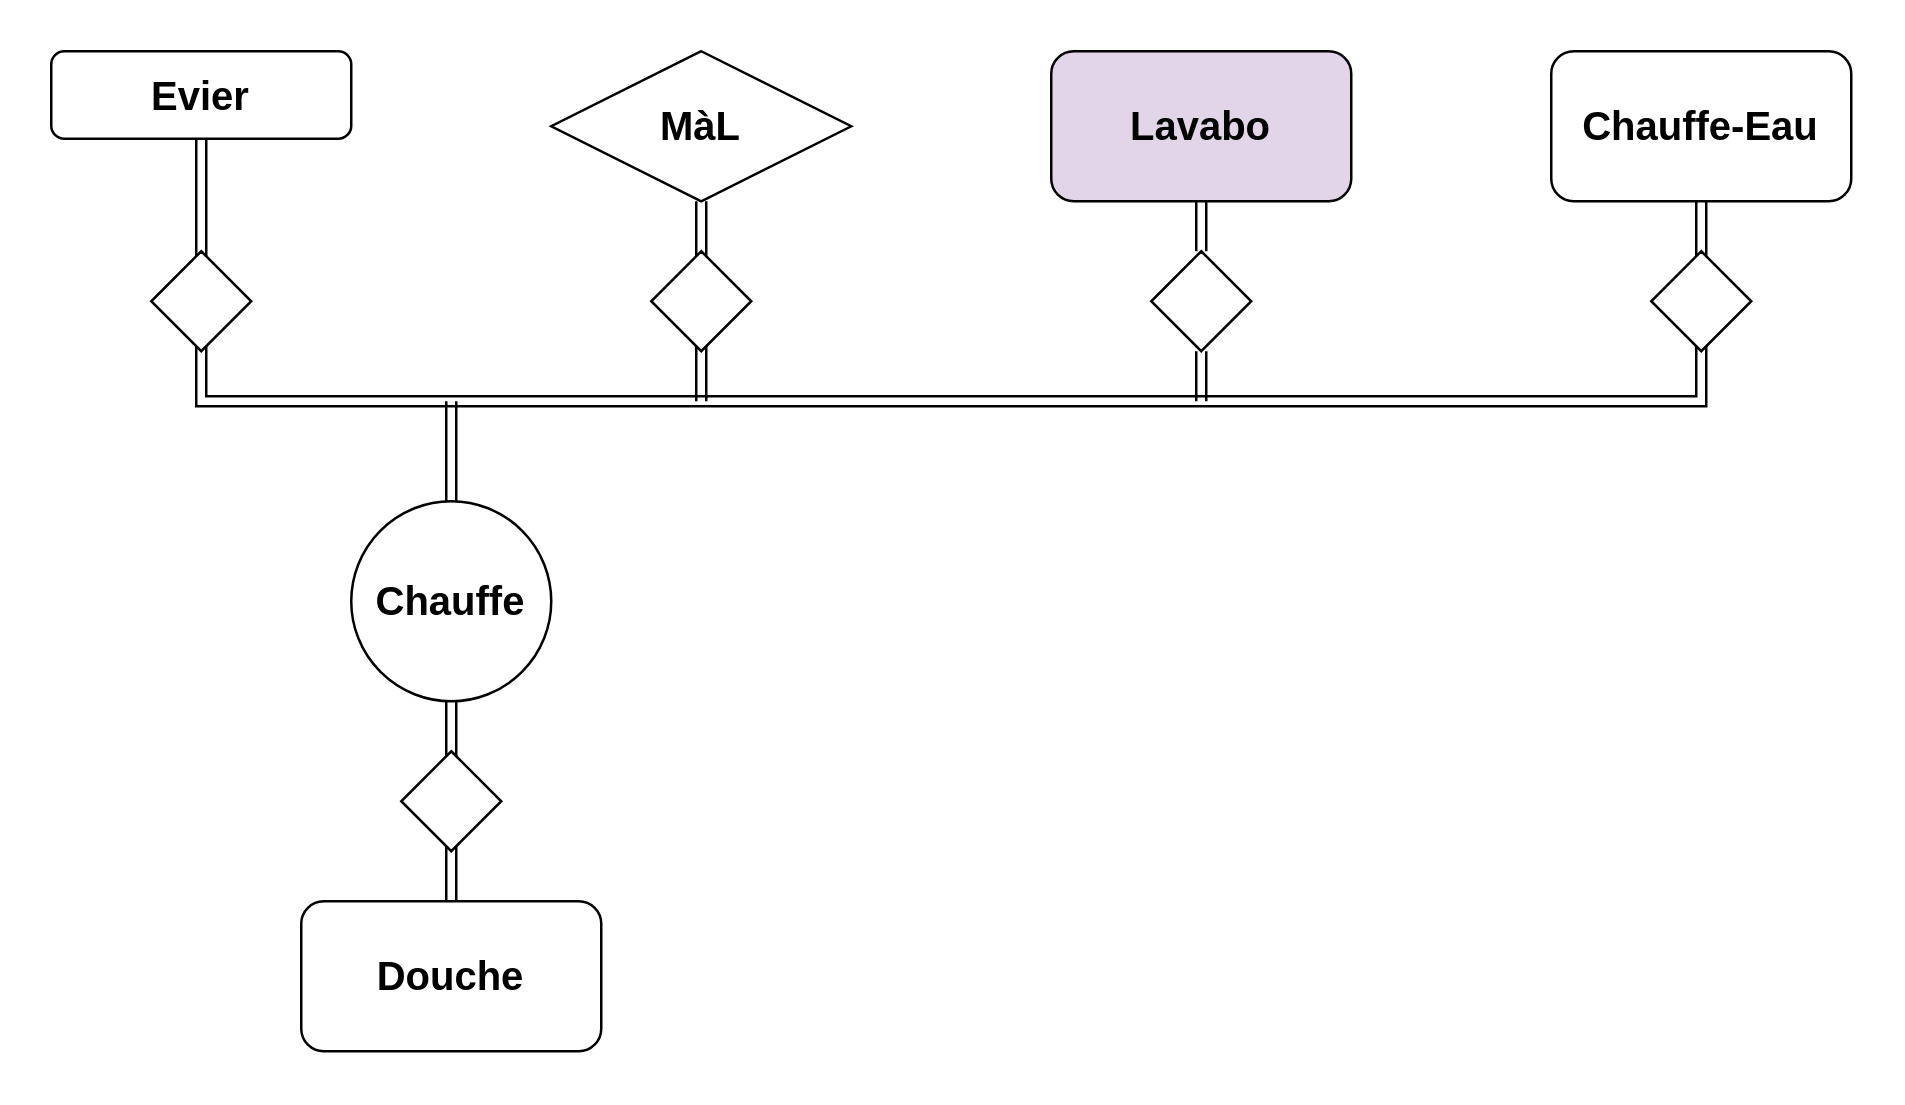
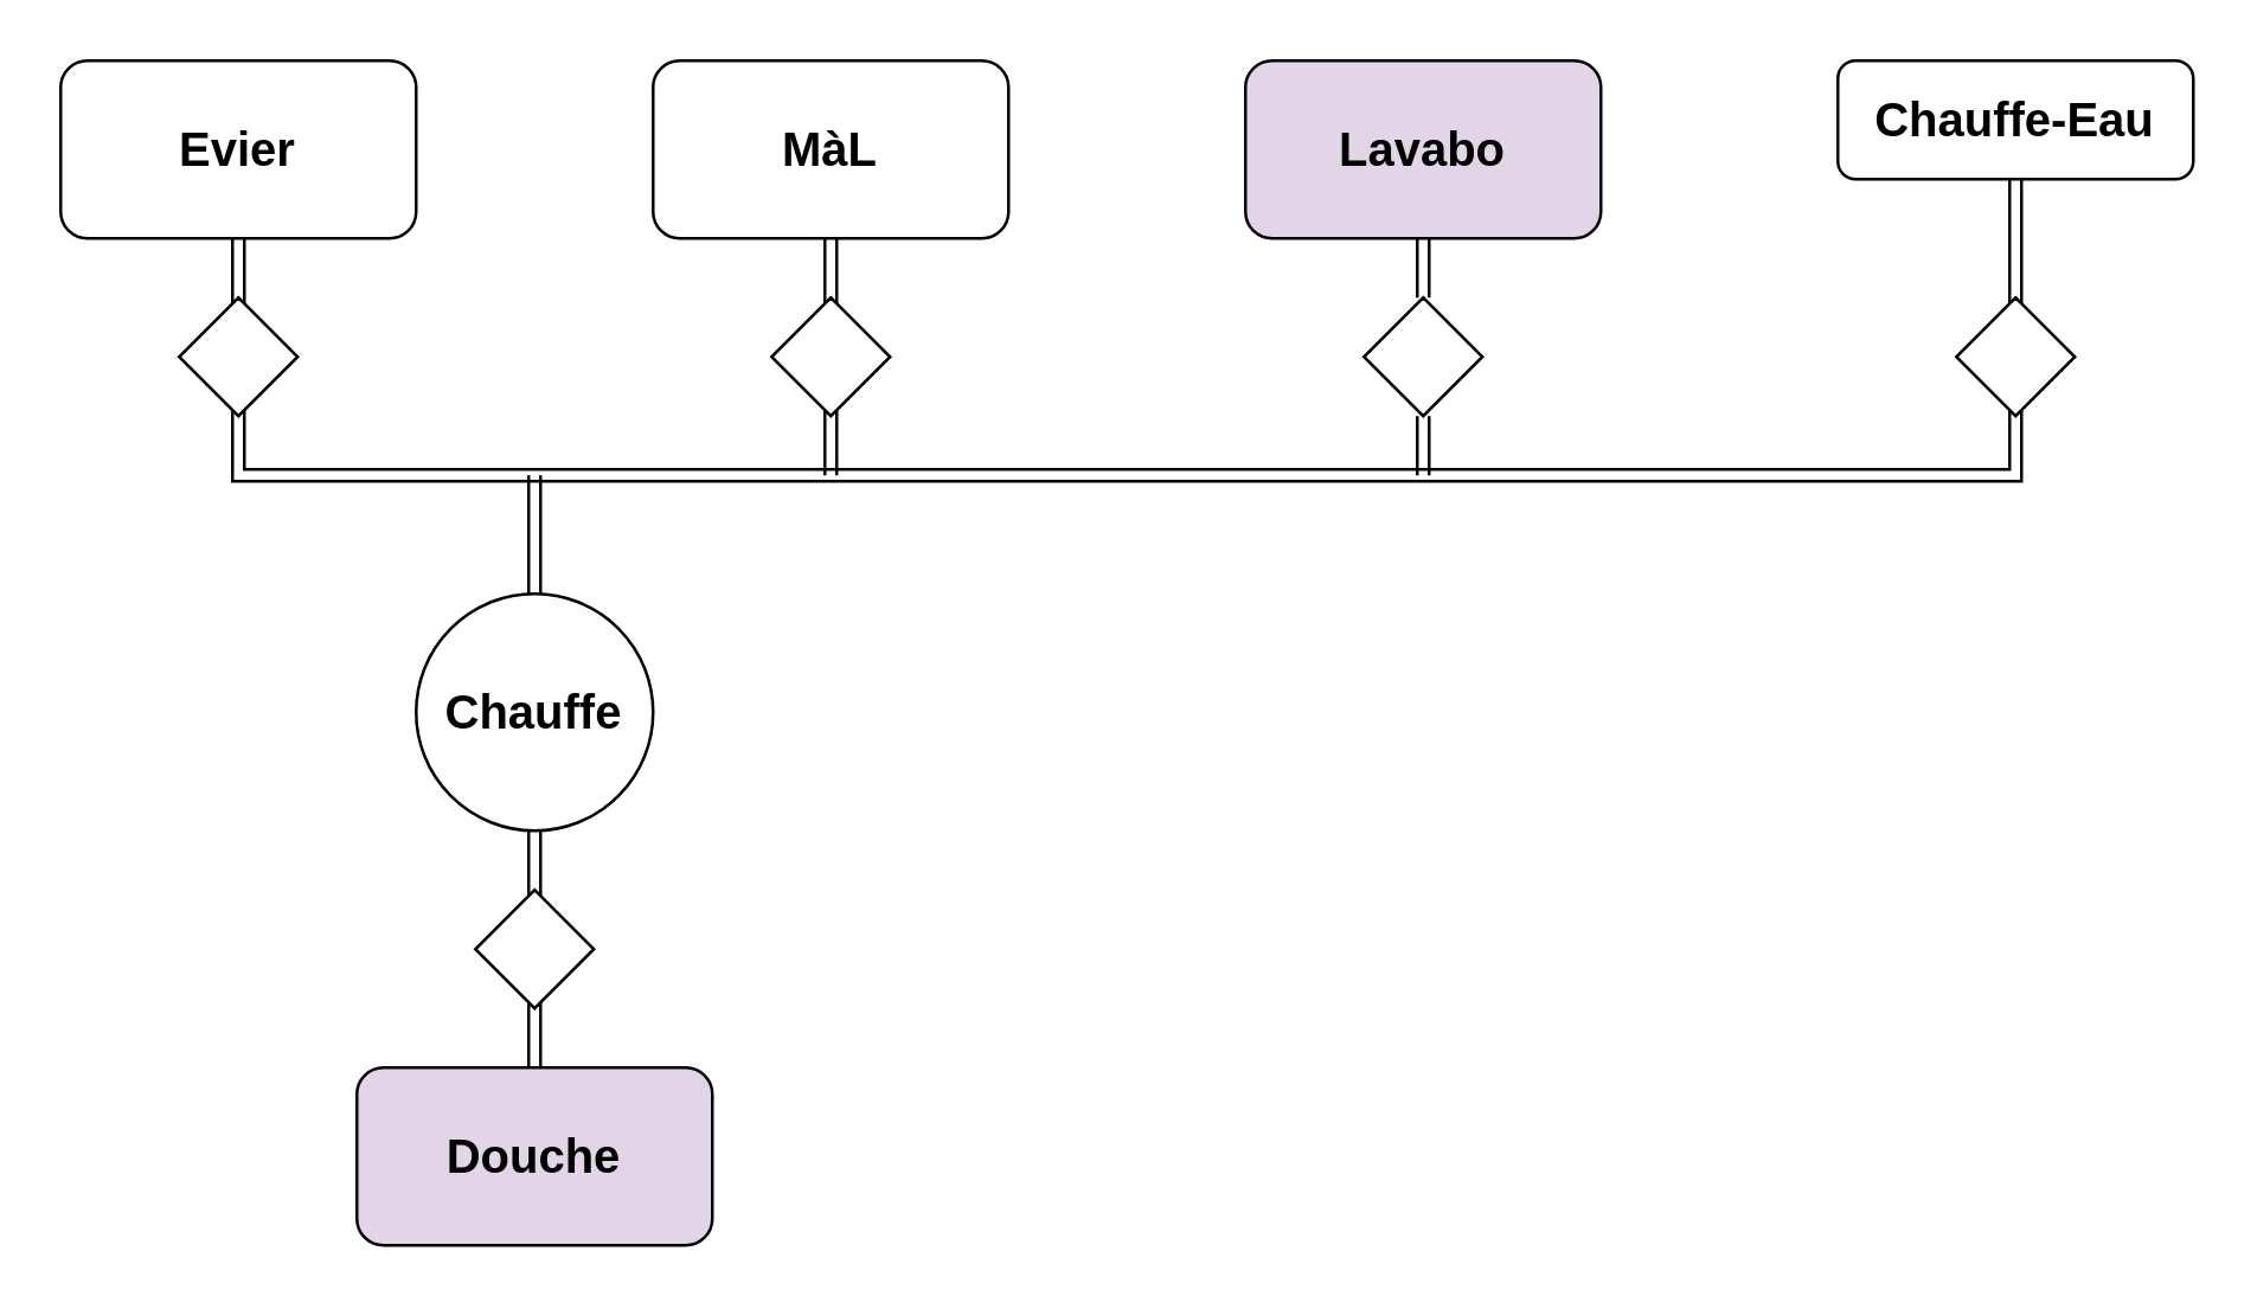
- <mxCell id="2" value="&lt;font style=&quot;font-size: 16px&quot;&gt;&lt;b&gt;Evier&lt;/b&gt;&lt;/font&gt;" style="rounded=1;whiteSpace=wrap;html=1;" vertex="1" parent="1"><mxGeometry x="20" y="20" width="120" height="35" as="geometry" /></mxCell>
+ <mxCell id="2" value="&lt;font style=&quot;font-size: 16px&quot;&gt;&lt;b&gt;Evier&lt;/b&gt;&lt;/font&gt;" style="rounded=1;whiteSpace=wrap;html=1;" vertex="1" parent="1"><mxGeometry y="20" width="120" height="60" as="geometry" x="20" /></mxCell>
- <mxCell id="4" value="&lt;font style=&quot;font-size: 16px&quot;&gt;&lt;b&gt;MàL&lt;br&gt;&lt;/b&gt;&lt;/font&gt;" style="rhombus;whiteSpace=wrap;html=1;" vertex="1" parent="1"><mxGeometry x="220" y="20" width="120" height="60" as="geometry" /></mxCell>
+ <mxCell id="4" value="&lt;font style=&quot;font-size: 16px&quot;&gt;&lt;b&gt;MàL&lt;br&gt;&lt;/b&gt;&lt;/font&gt;" style="rounded=1;whiteSpace=wrap;html=1;" vertex="1" parent="1"><mxGeometry x="220" y="20" width="120" height="60" as="geometry" /></mxCell>
- <mxCell id="8" value="&lt;font style=&quot;font-size: 16px&quot;&gt;&lt;b&gt;Chauffe-Eau&lt;br&gt;&lt;/b&gt;&lt;/font&gt;" style="rounded=1;whiteSpace=wrap;html=1;" vertex="1" parent="1"><mxGeometry x="620" y="20" width="120" height="60" as="geometry" /></mxCell>
+ <mxCell id="8" value="&lt;font style=&quot;font-size: 16px&quot;&gt;&lt;b&gt;Chauffe-Eau&lt;br&gt;&lt;/b&gt;&lt;/font&gt;" style="rounded=1;whiteSpace=wrap;html=1;" vertex="1" parent="1"><mxGeometry x="620" y="20" width="120" height="40" as="geometry" /></mxCell>
- <mxCell id="10" value="&lt;font style=&quot;font-size: 16px&quot;&gt;&lt;b&gt;Douche&lt;br&gt;&lt;/b&gt;&lt;/font&gt;" style="rounded=1;whiteSpace=wrap;html=1;" vertex="1" parent="1"><mxGeometry x="120" y="360" width="120" height="60" as="geometry" /></mxCell>
+ <mxCell id="10" value="&lt;font style=&quot;font-size: 16px&quot;&gt;&lt;b&gt;Douche&lt;br&gt;&lt;/b&gt;&lt;/font&gt;" style="rounded=1;whiteSpace=wrap;html=1;fillColor=#e1d5e7;" vertex="1" parent="1"><mxGeometry x="120" y="360" width="120" height="60" as="geometry" /></mxCell>
